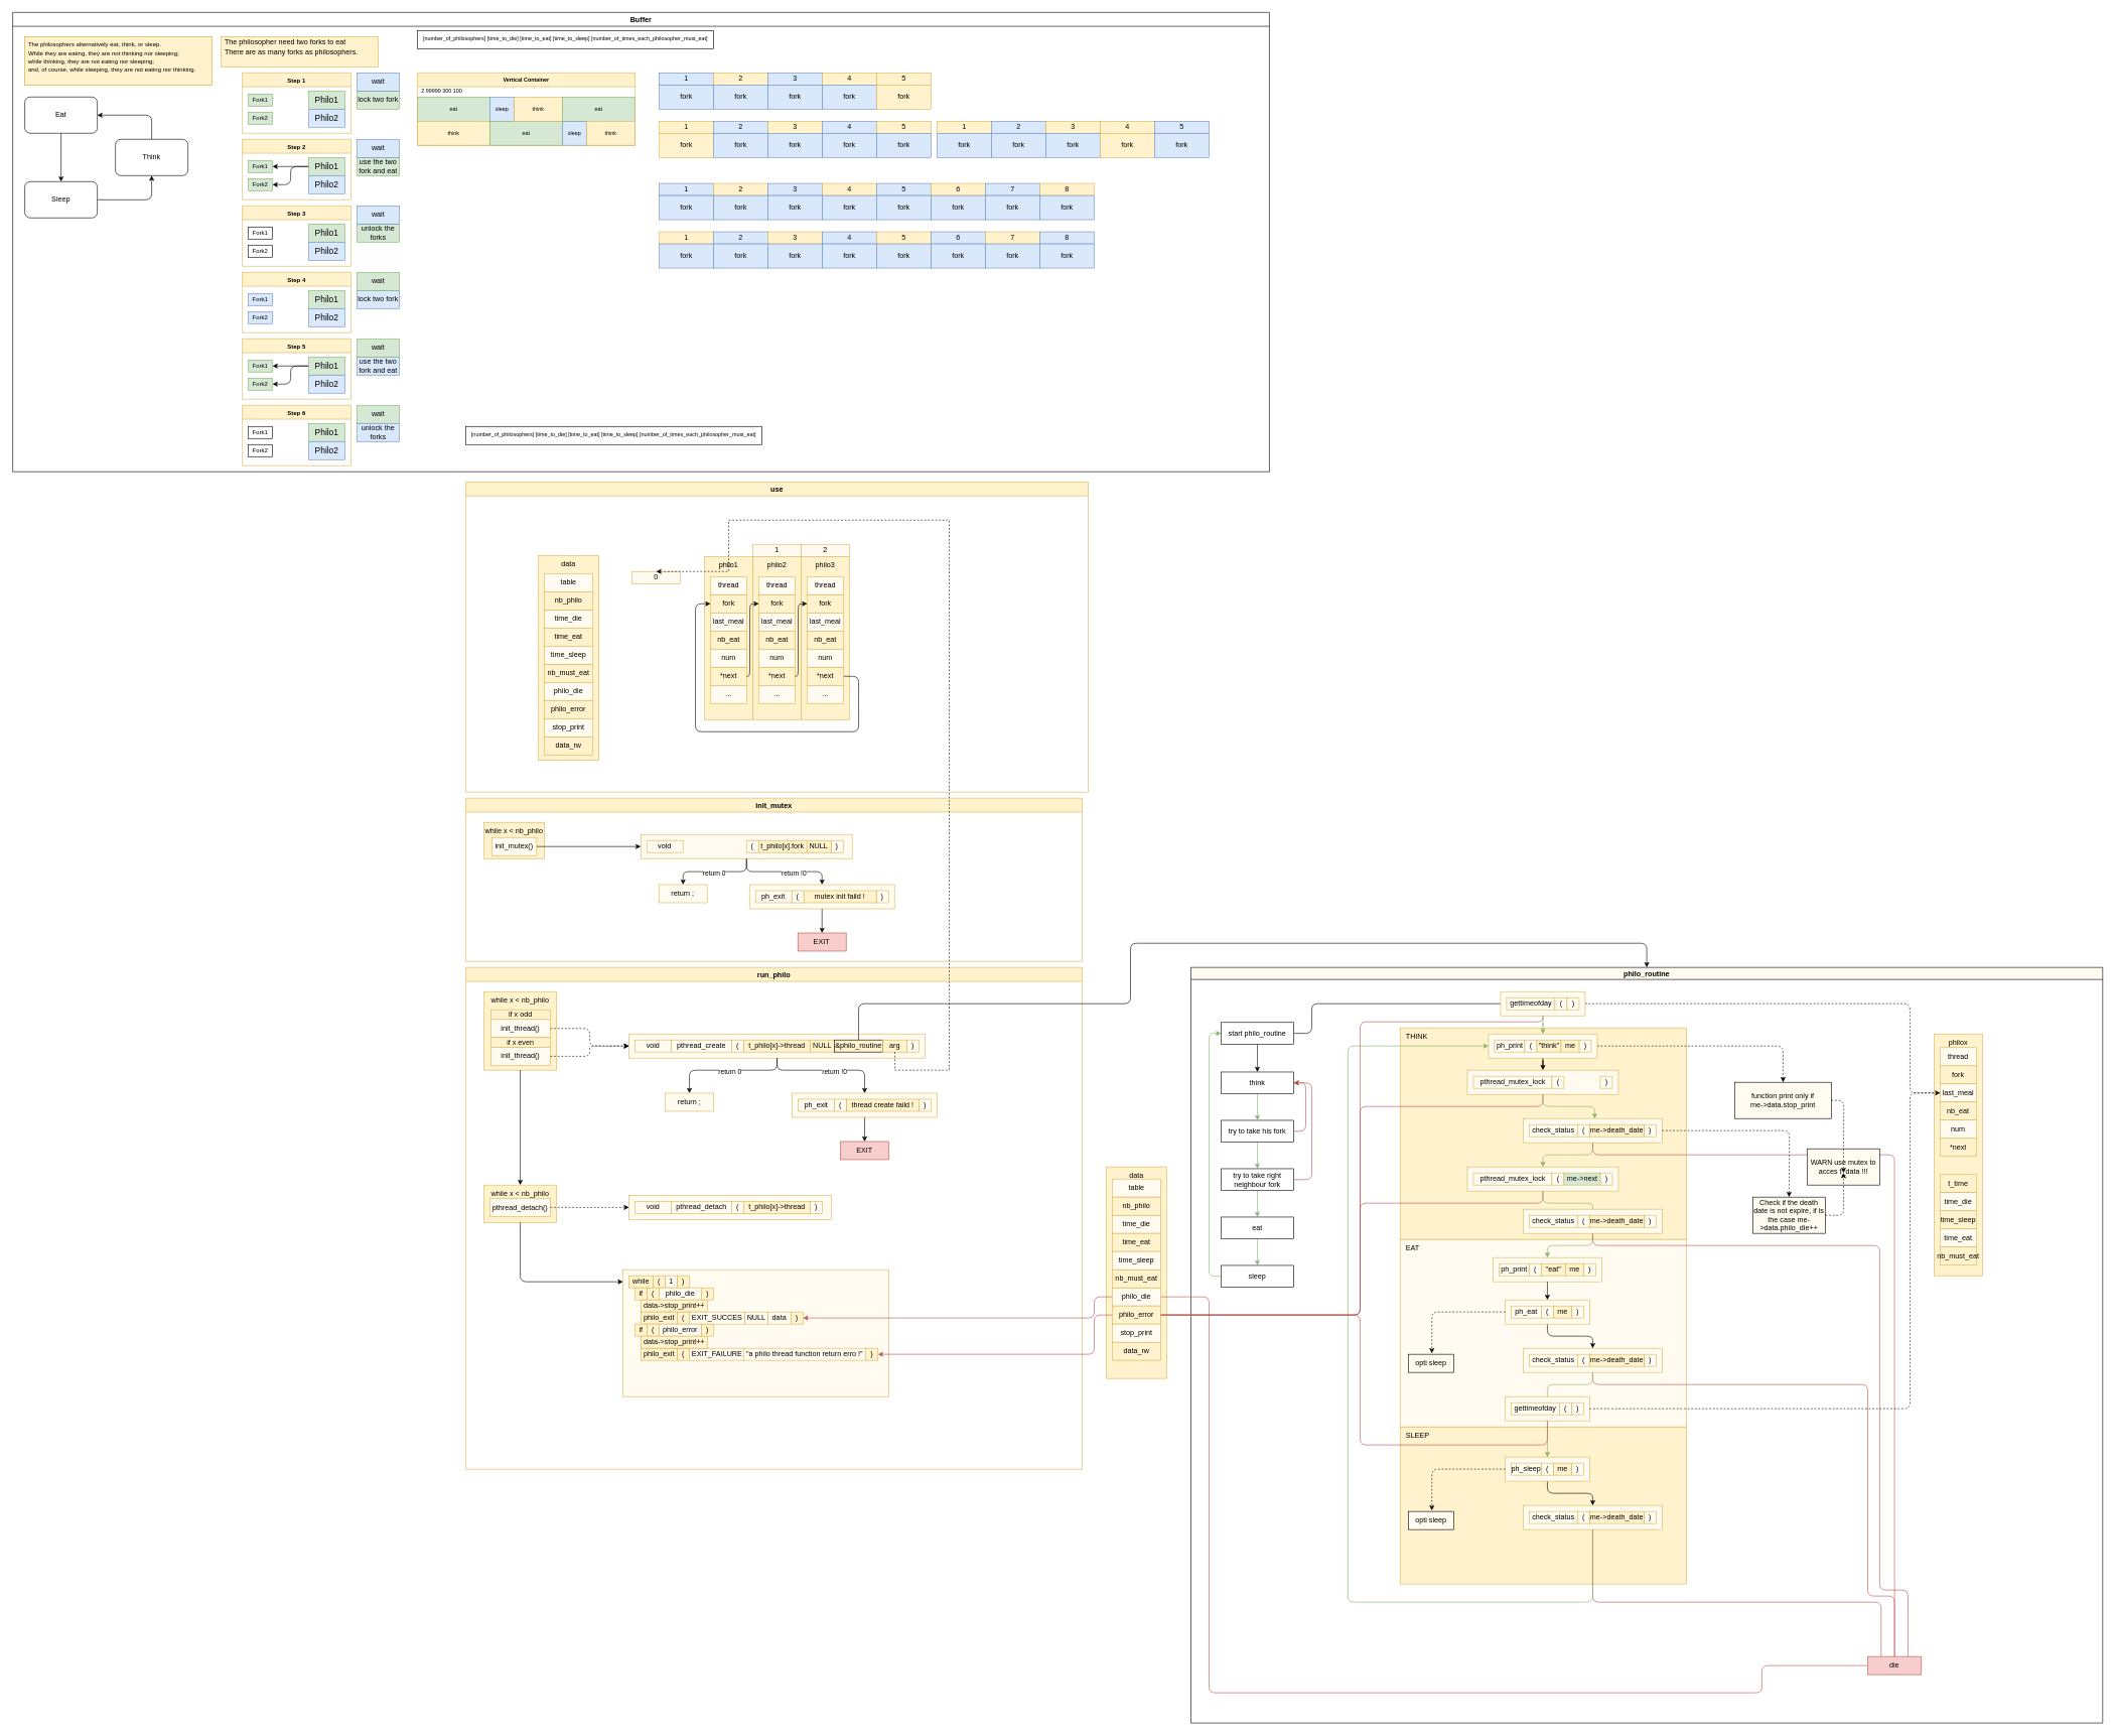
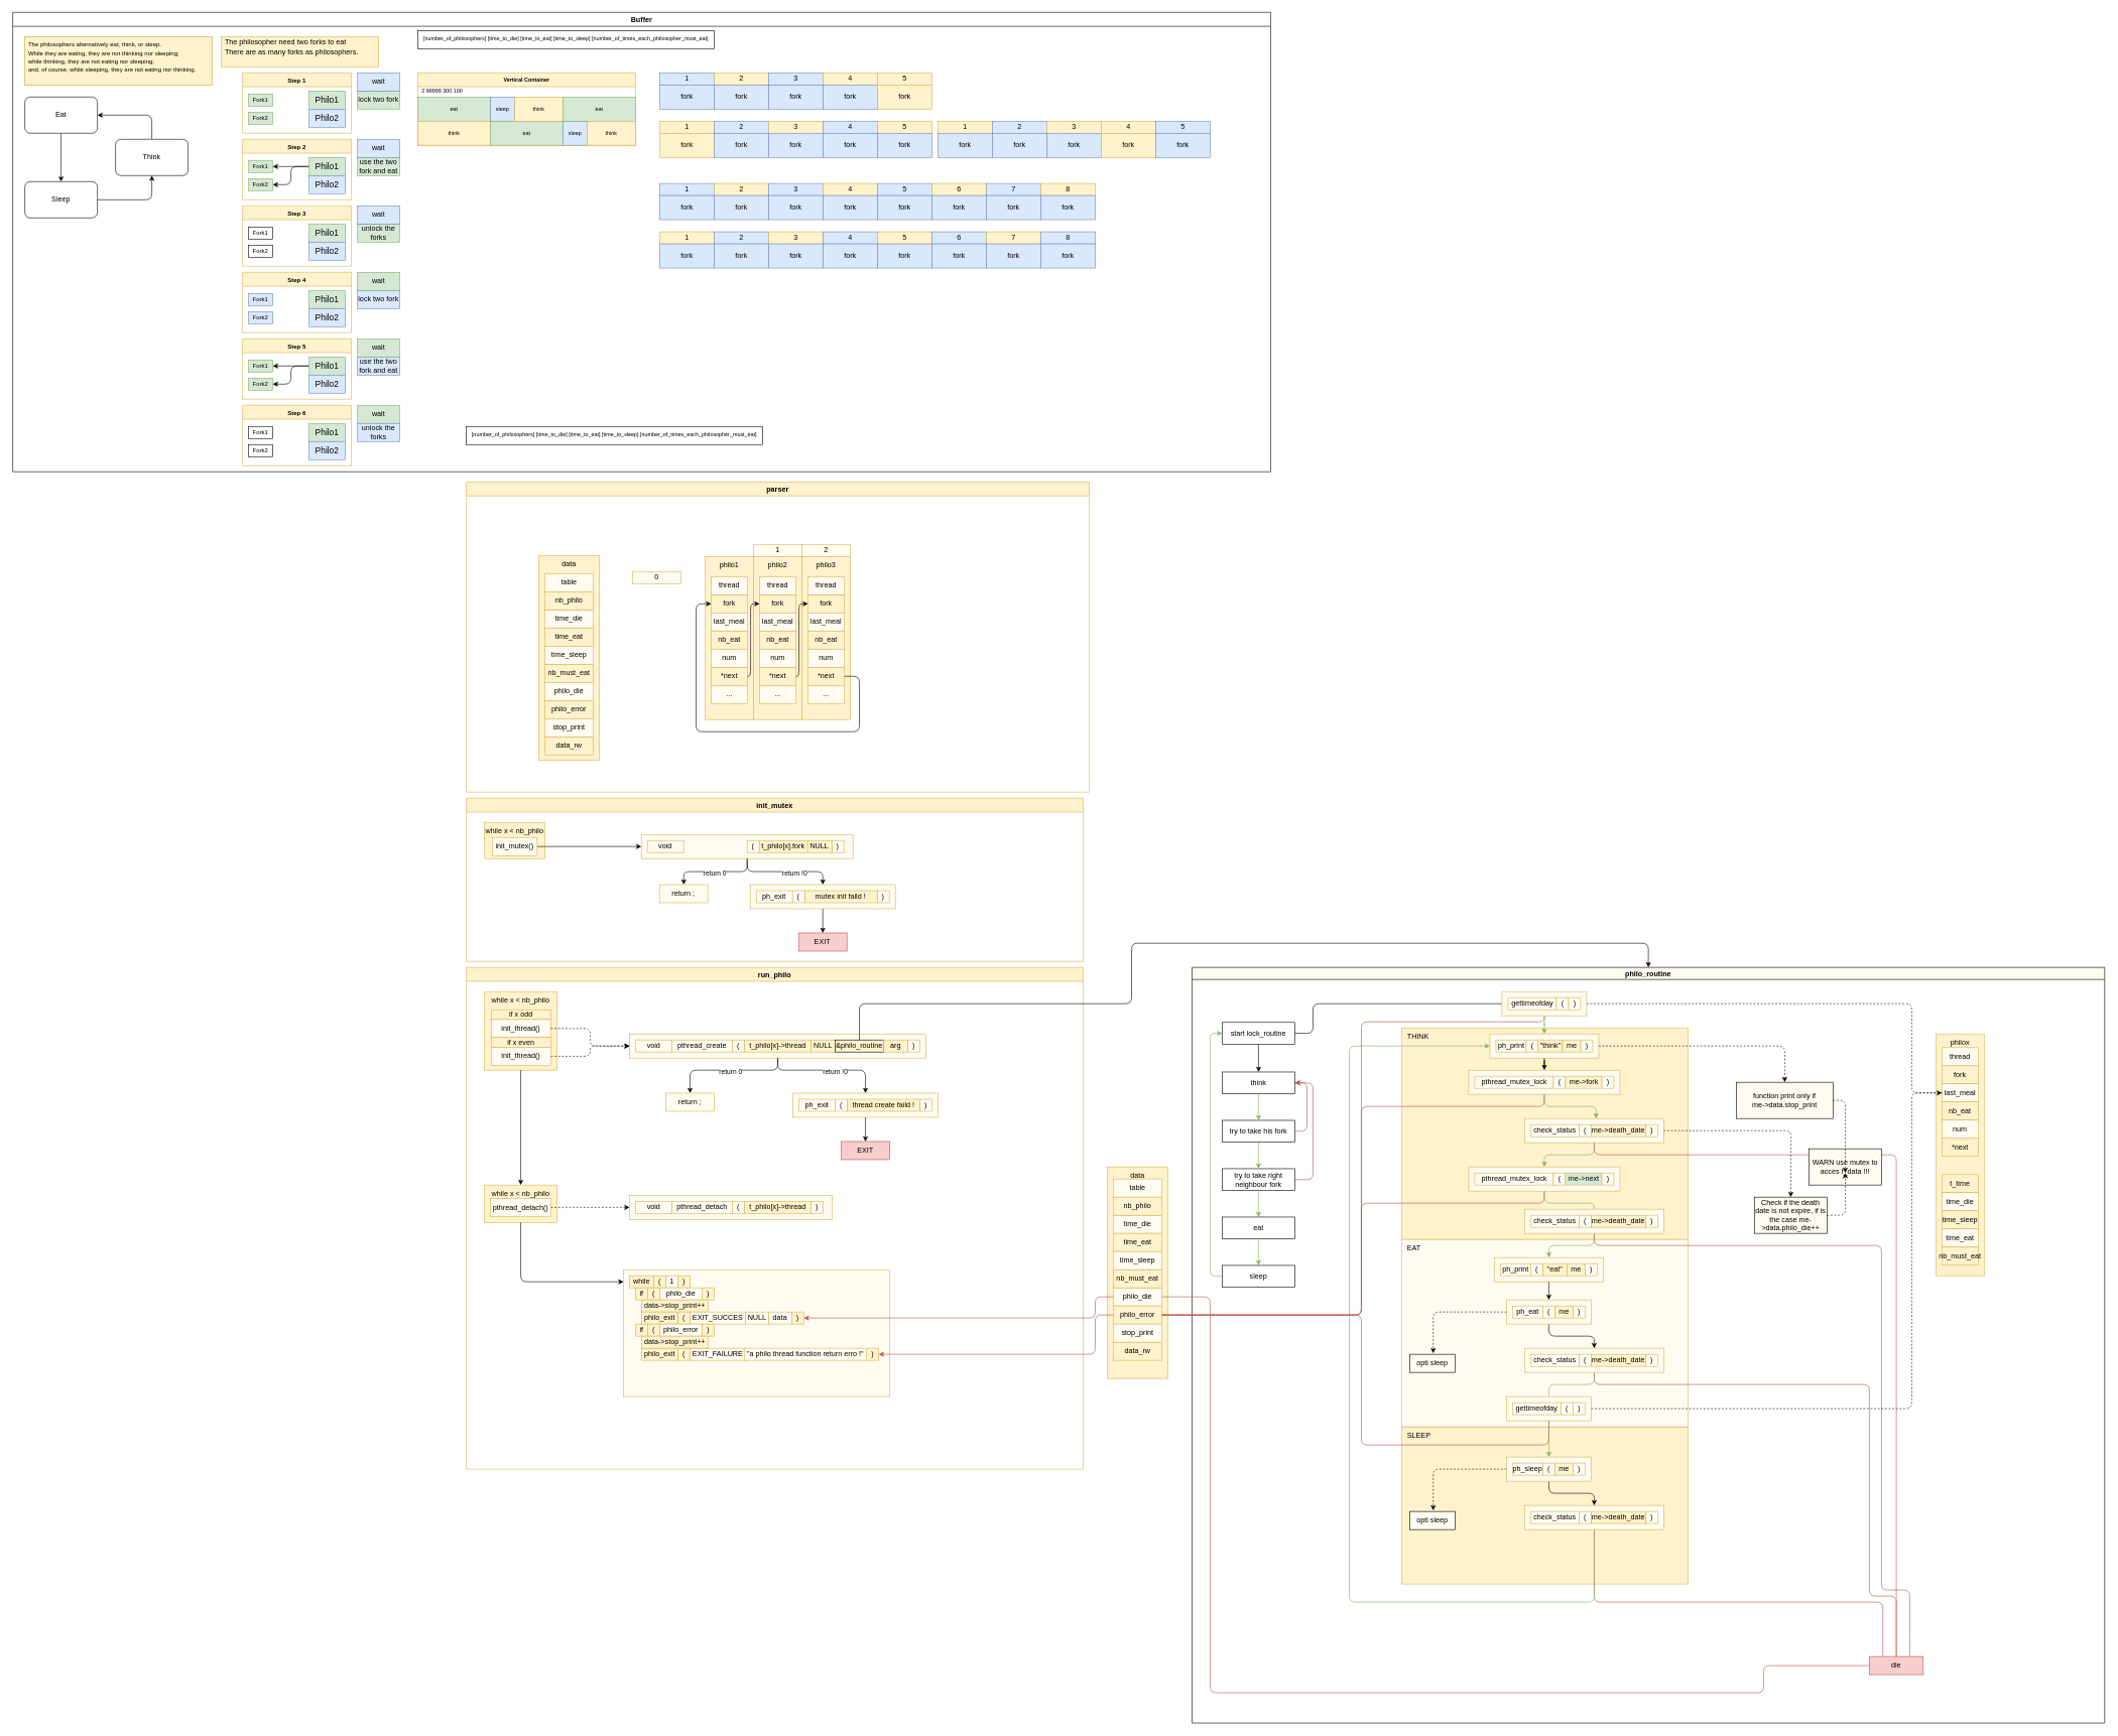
- <mxCell id="355" value="use" style="swimlane;strokeColor=#d6b656;fillColor=#fff2cc;movable=0;resizable=0;rotatable=0;deletable=0;editable=0;connectable=0;" parent="1" vertex="1"><mxGeometry x="770" y="797" width="1030" height="513" as="geometry" /></mxCell>
+ <mxCell id="355" value="parser" style="swimlane;strokeColor=#d6b656;fillColor=#fff2cc;movable=0;resizable=0;rotatable=0;deletable=0;editable=0;connectable=0;" parent="1" vertex="1"><mxGeometry x="770" y="797" width="1030" height="513" as="geometry" /></mxCell>
- <mxCell id="397" style="edgeStyle=orthogonalEdgeStyle;rounded=0;orthogonalLoop=1;jettySize=auto;html=1;exitX=0.5;exitY=1;exitDx=0;exitDy=0;dashed=1;entryX=0.5;entryY=0;entryDx=0;entryDy=0;" parent="1" source="292" target="381" edge="1"><mxGeometry relative="1" as="geometry"><mxPoint x="1670" y="1800" as="targetPoint" /><Array as="points"><mxPoint x="1480" y="1770" /><mxPoint x="1570" y="1770" /><mxPoint x="1570" y="860" /><mxPoint x="1205" y="860" /></Array></mxGeometry></mxCell>
- <mxCell id="177" value="start philo_routine" style="whiteSpace=wrap;html=1;" parent="158" vertex="1"><mxGeometry x="50" y="91" width="120" height="36" as="geometry" /></mxCell>
+ <mxCell id="177" value="start lock_routine" style="whiteSpace=wrap;html=1;" parent="158" vertex="1"><mxGeometry x="50" y="91" width="120" height="36" as="geometry" /></mxCell>
+ <mxCell id="209" value="me-&amp;gt;fork" style="whiteSpace=wrap;html=1;strokeColor=#d6b656;fillColor=#fff2cc;" parent="204" vertex="1"><mxGeometry x="160" y="10" width="60" height="20" as="geometry" /></mxCell>
